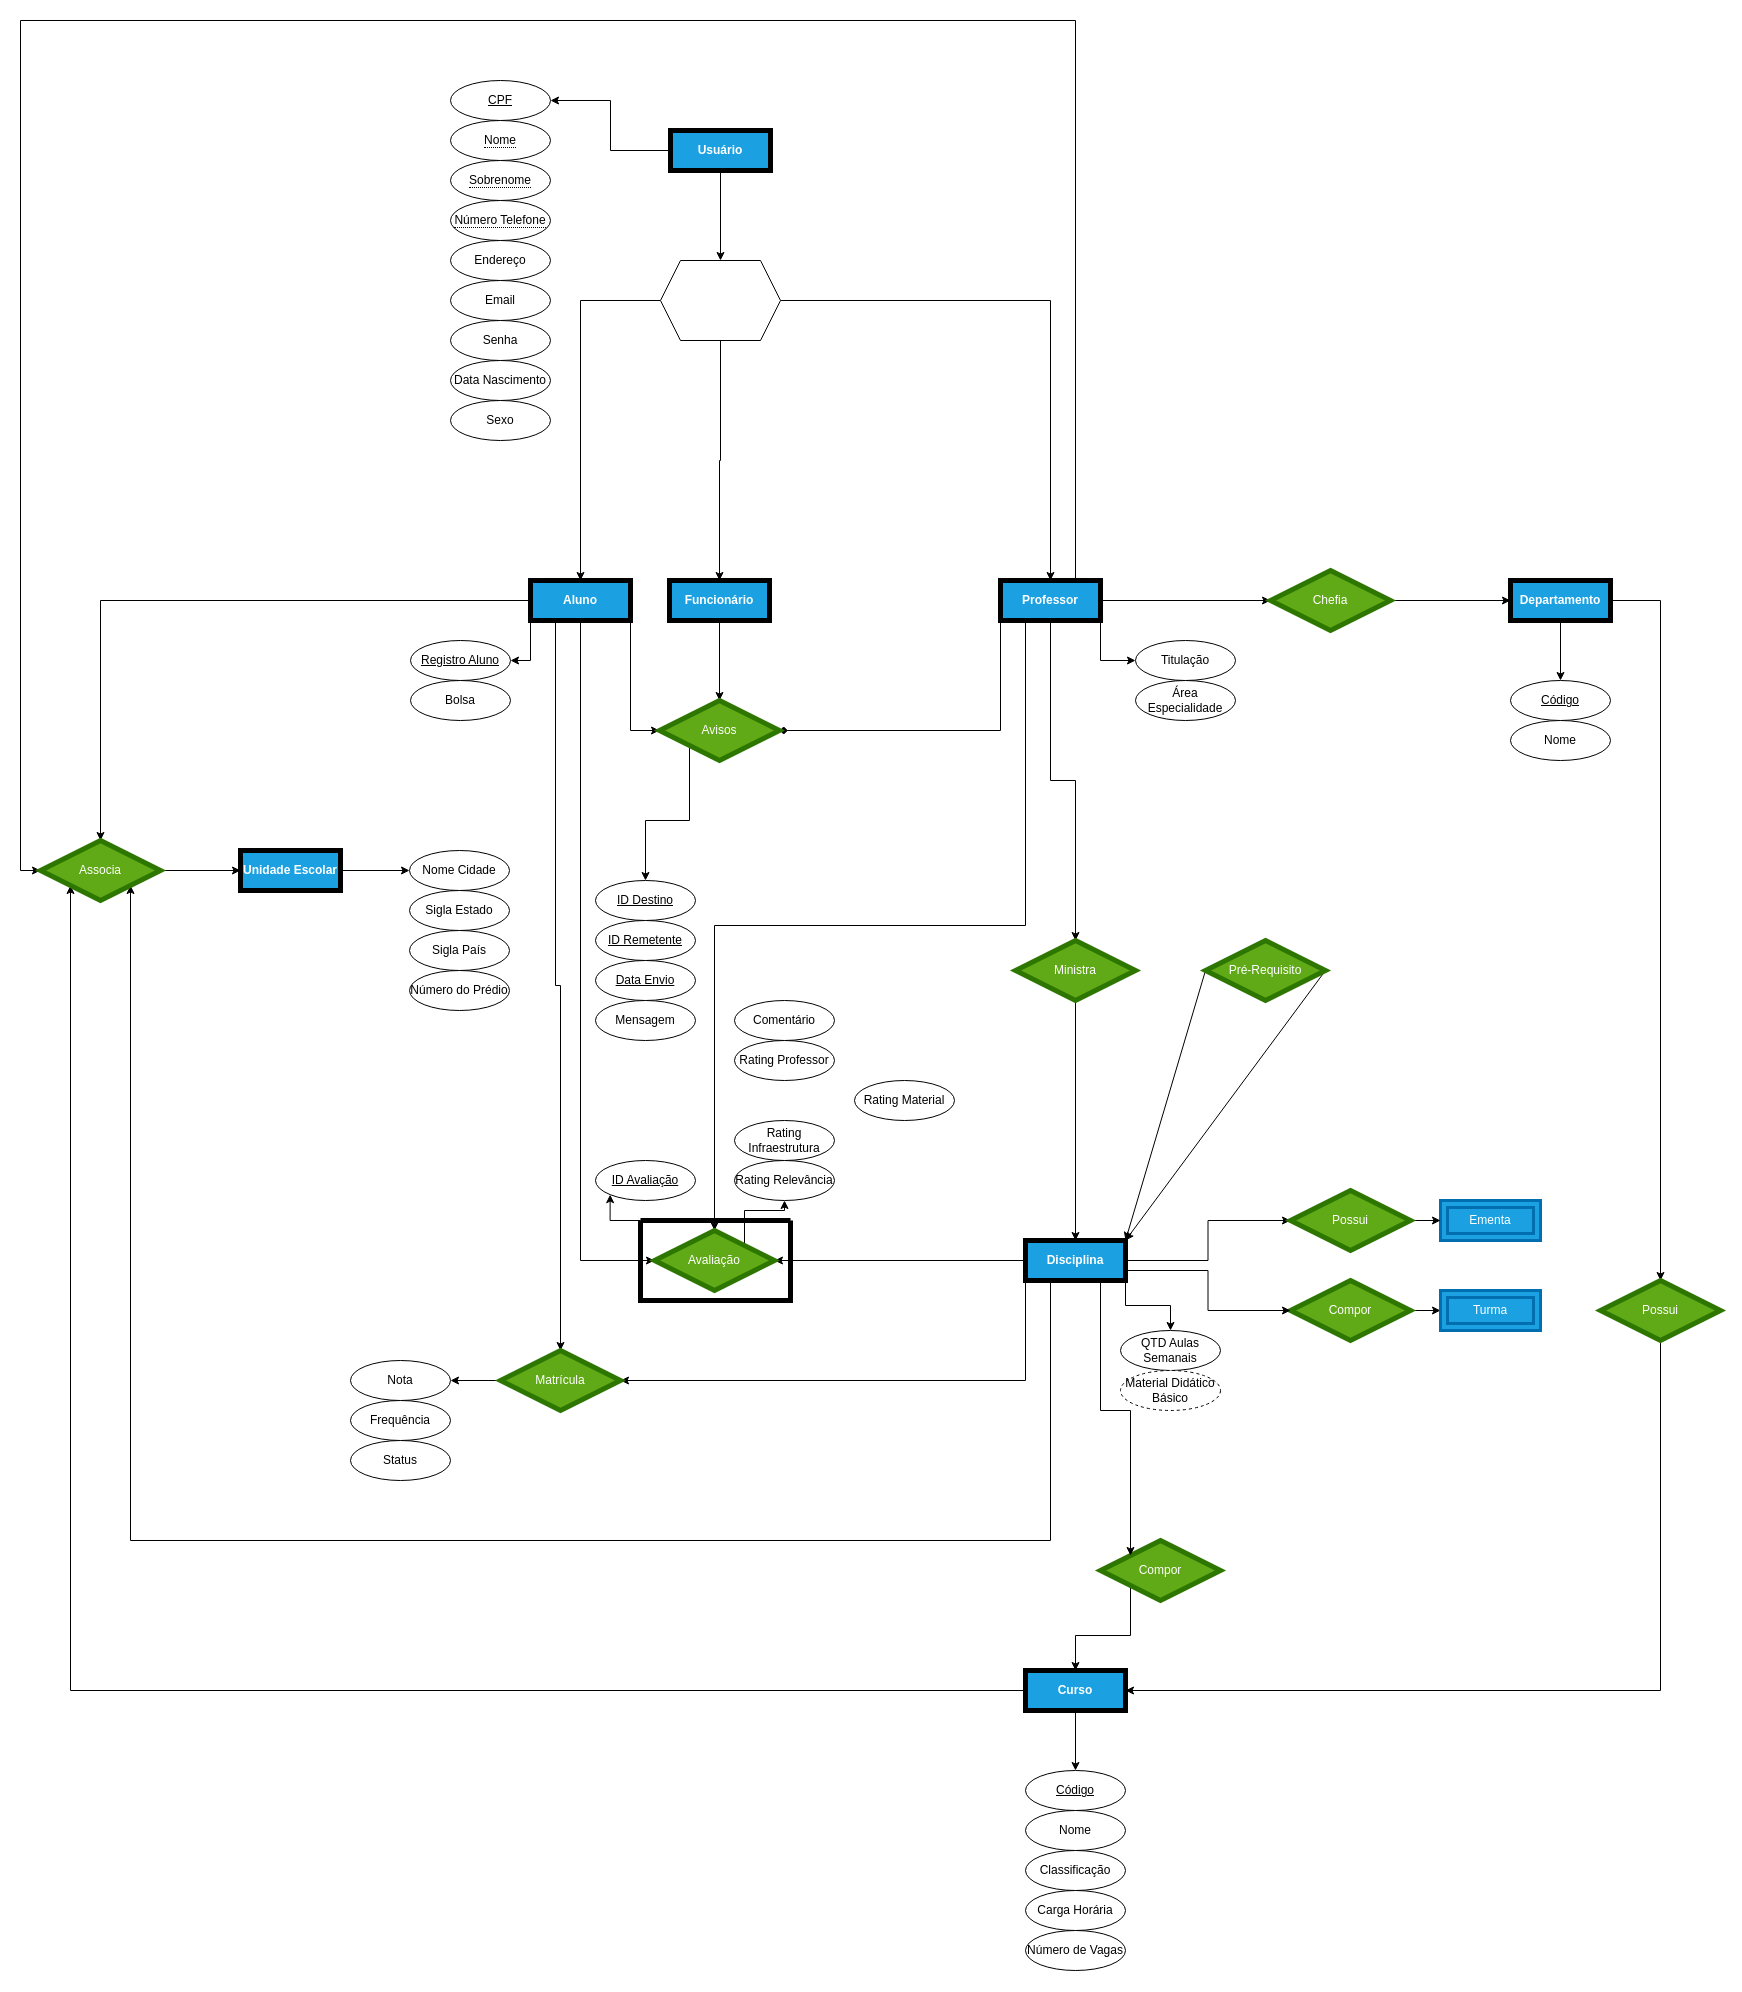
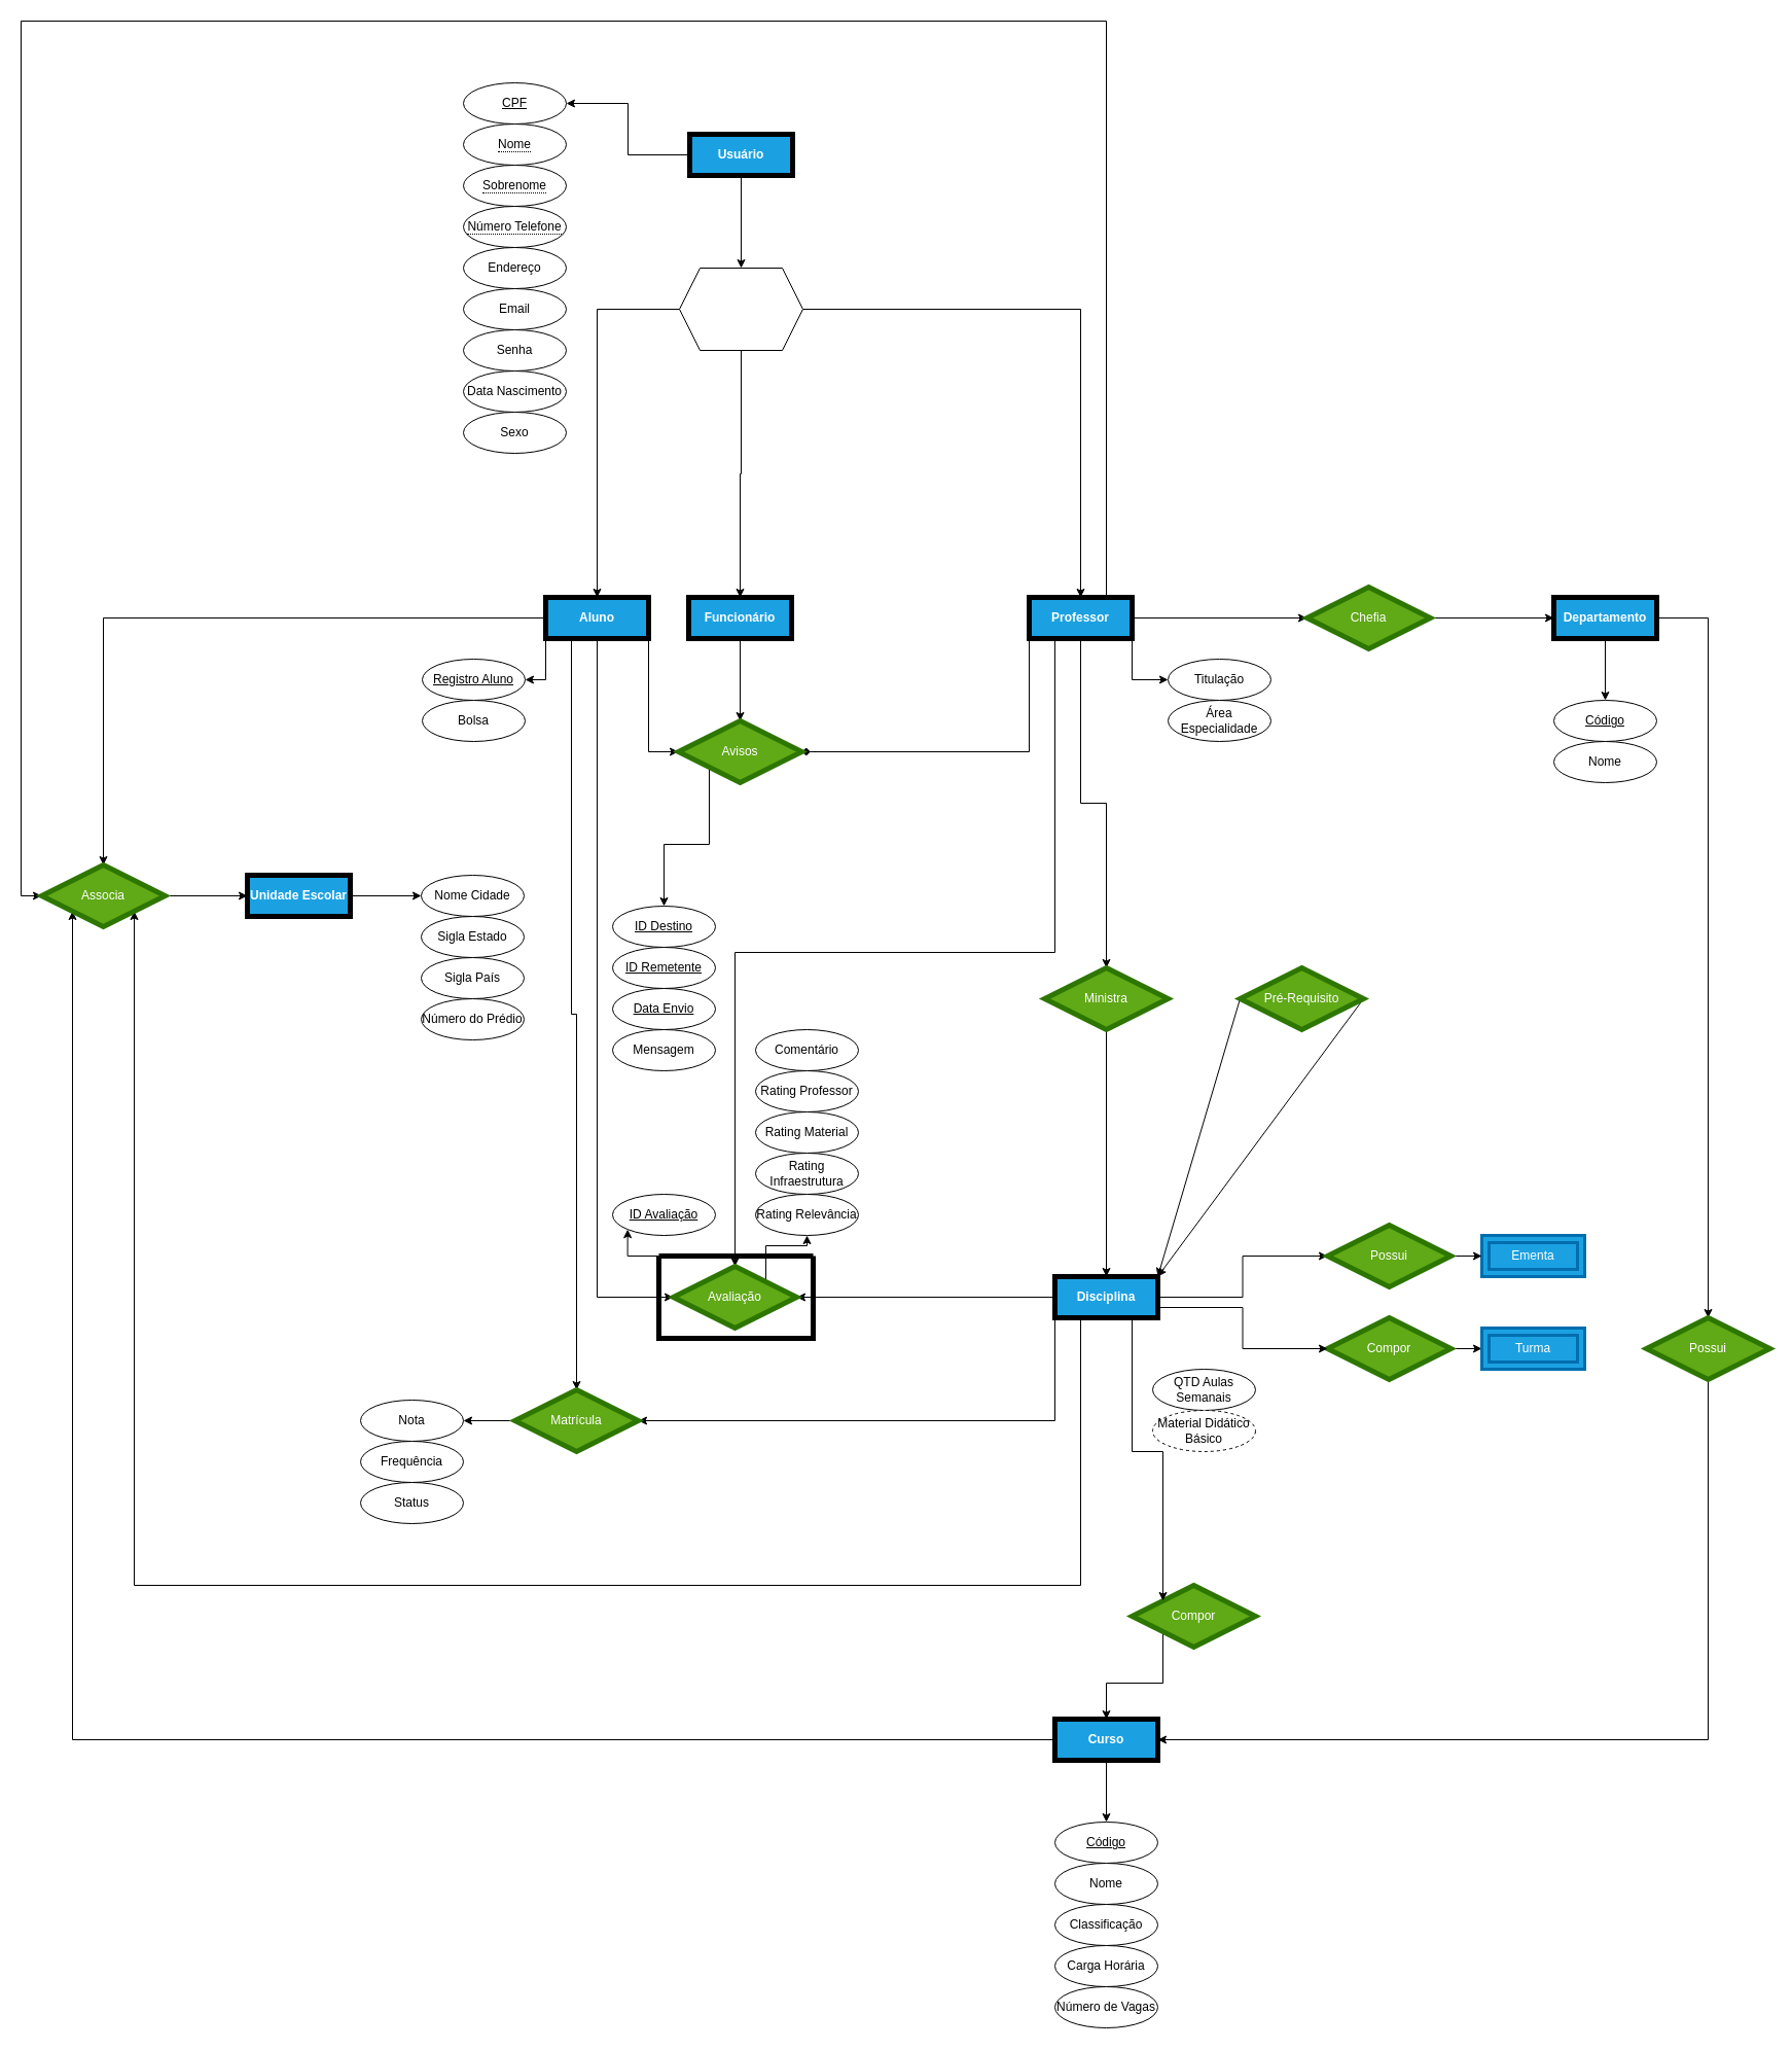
- <mxCell id="95" value="Rating Material" style="ellipse;whiteSpace=wrap;html=1;align=center;" vertex="1" parent="1"><mxGeometry x="854" y="1080" width="100" height="40" as="geometry" /></mxCell>
+ <mxCell id="95" value="Rating Material" style="ellipse;whiteSpace=wrap;html=1;align=center;" vertex="1" parent="1"><mxGeometry x="734" y="1080" width="100" height="40" as="geometry" /></mxCell>
- <mxCell id="54" style="edgeStyle=orthogonalEdgeStyle;rounded=0;orthogonalLoop=1;jettySize=auto;html=1;exitX=1;exitY=1;exitDx=0;exitDy=0;entryX=0.5;entryY=0;entryDx=0;entryDy=0;" edge="1" parent="1" source="58" target="91"><mxGeometry relative="1" as="geometry" /></mxCell>
